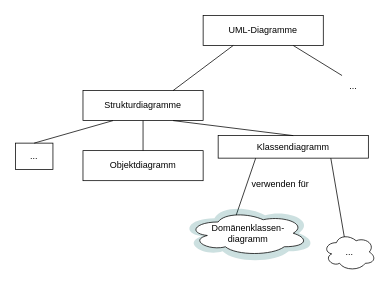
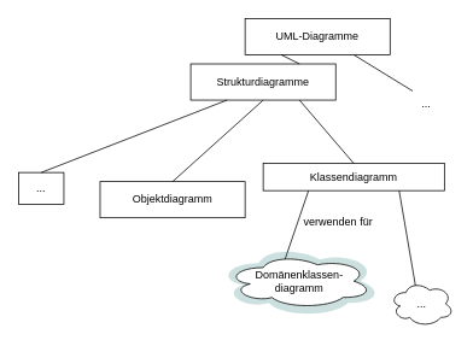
- <mxCell id="3" value="Strukturdiagramme" style="rounded=0;whiteSpace=wrap;html=1;" parent="1" vertex="1"><mxGeometry x="110" y="120" width="160" height="40" as="geometry" /></mxCell>
+ <mxCell id="3" value="Strukturdiagramme" style="rounded=0;whiteSpace=wrap;html=1;" parent="1" vertex="1"><mxGeometry x="210" y="70" width="160" height="40" as="geometry" /></mxCell>
